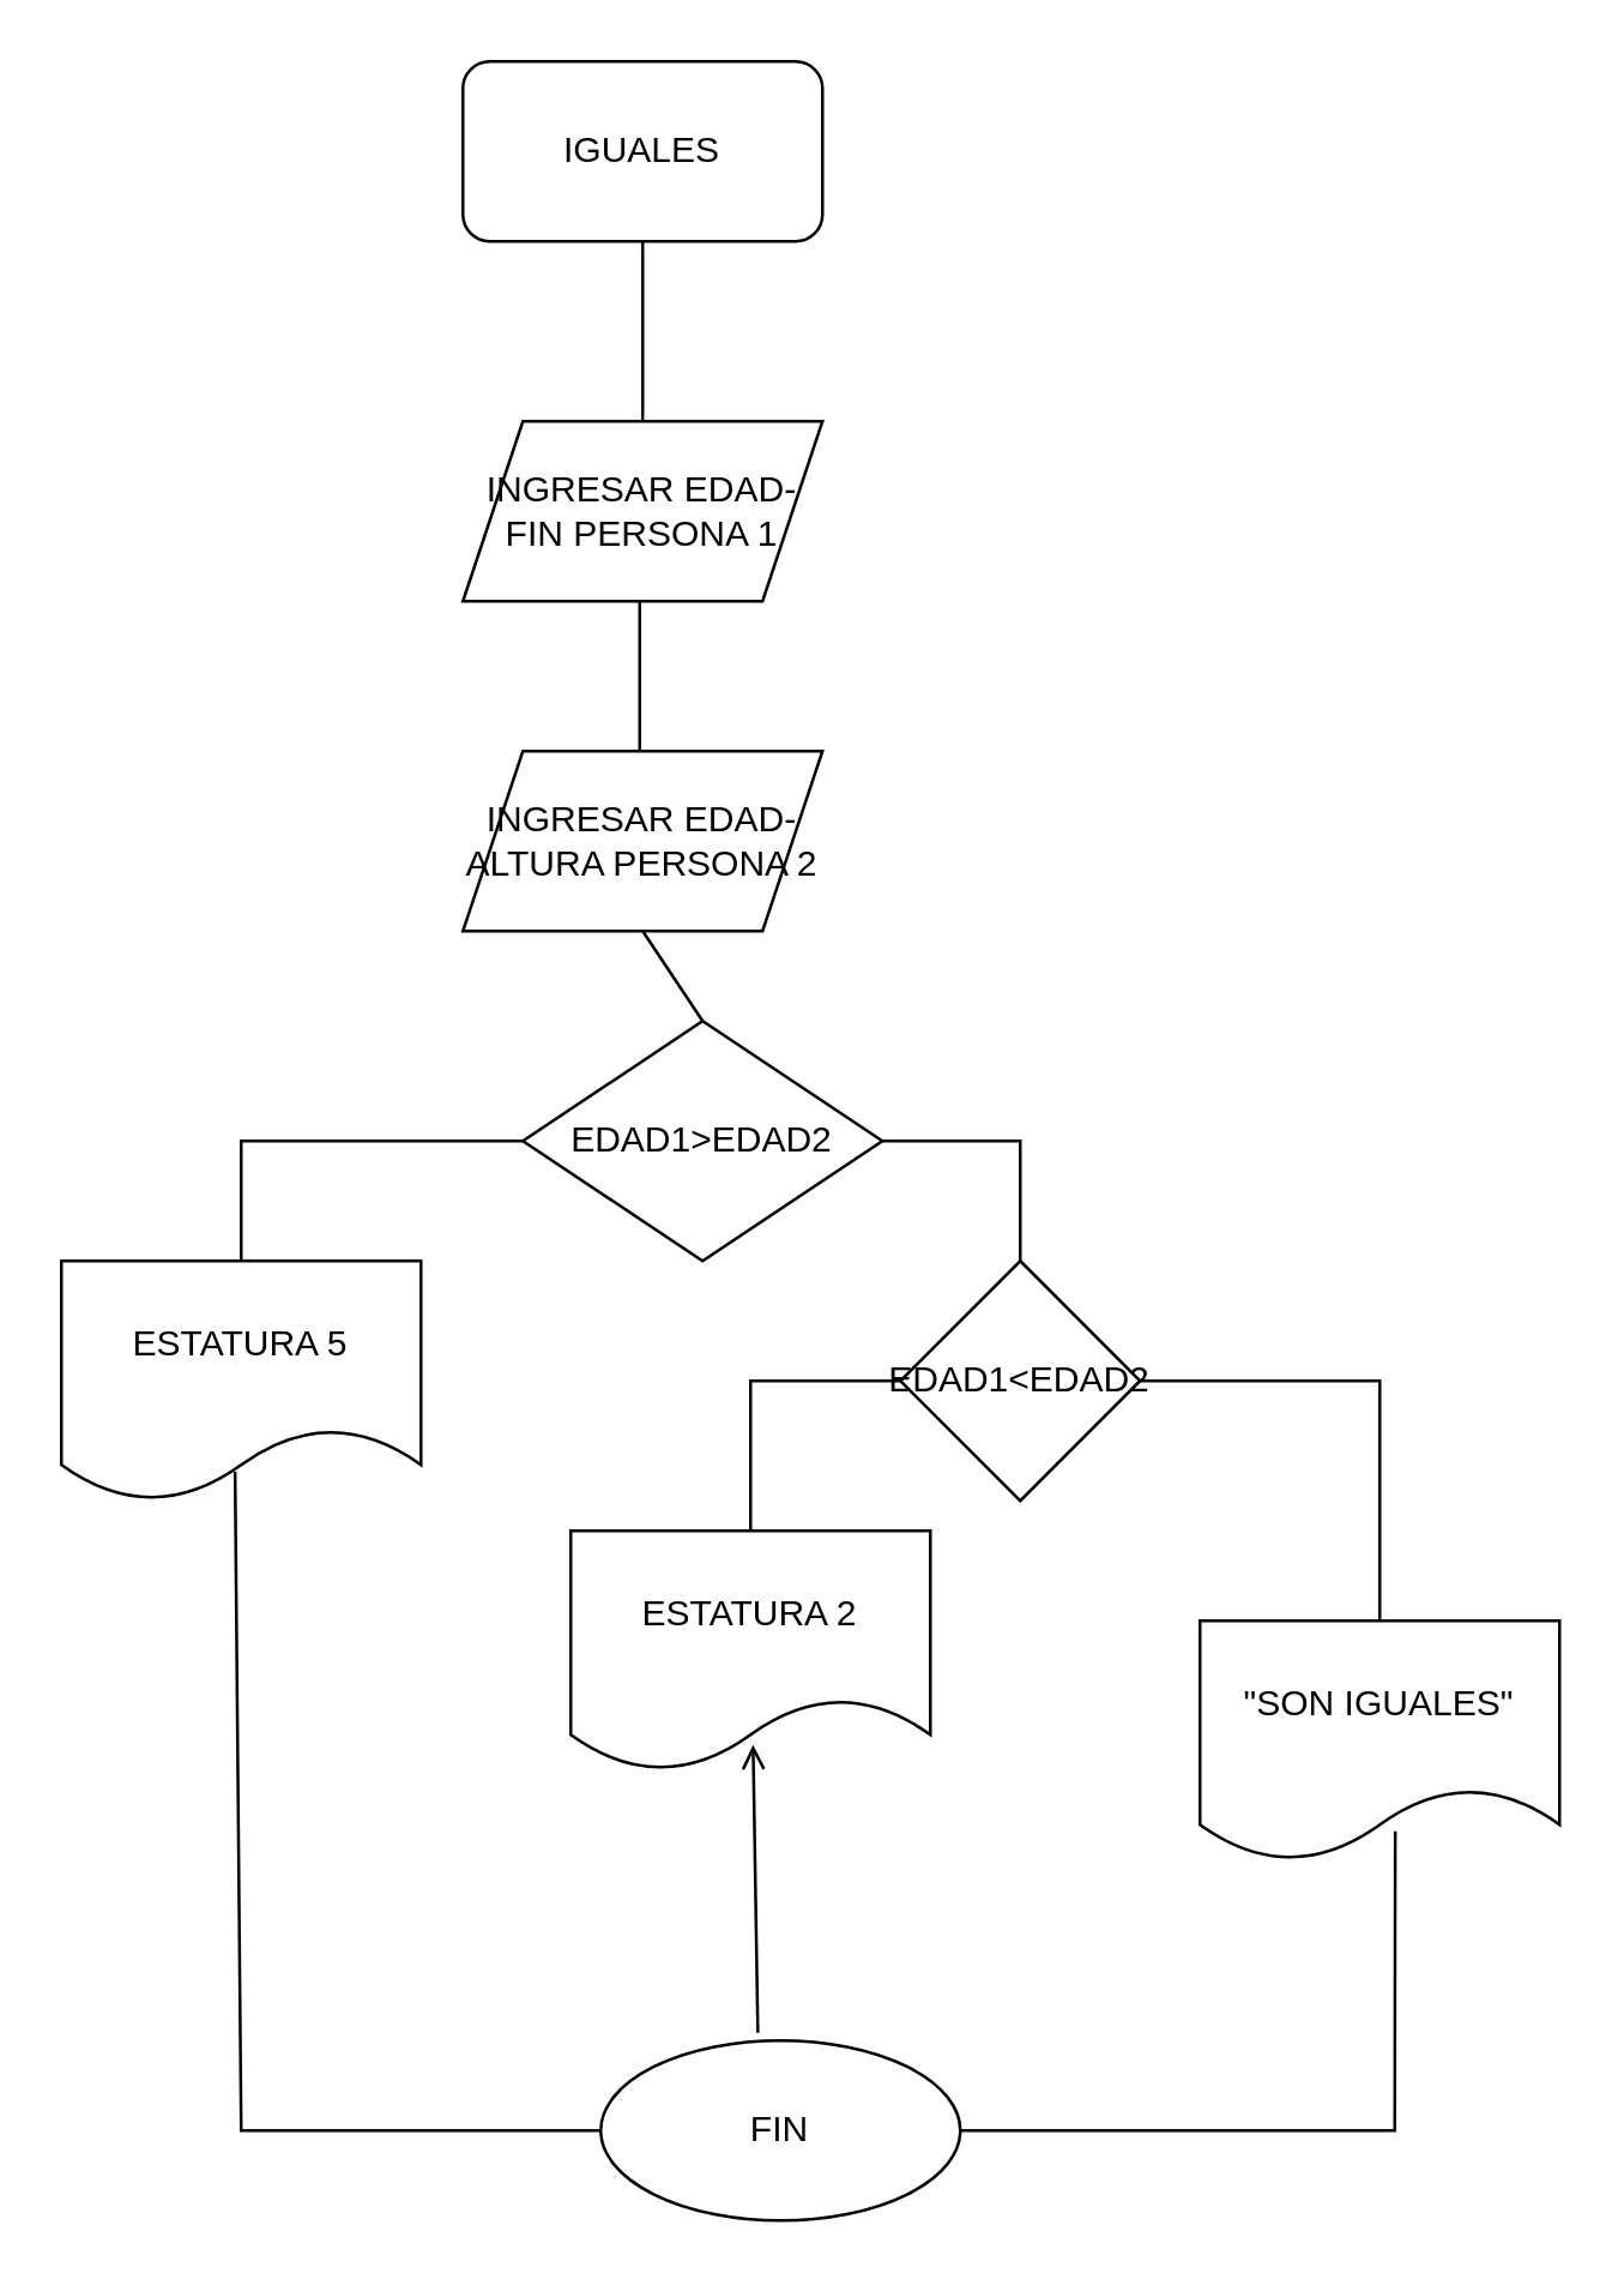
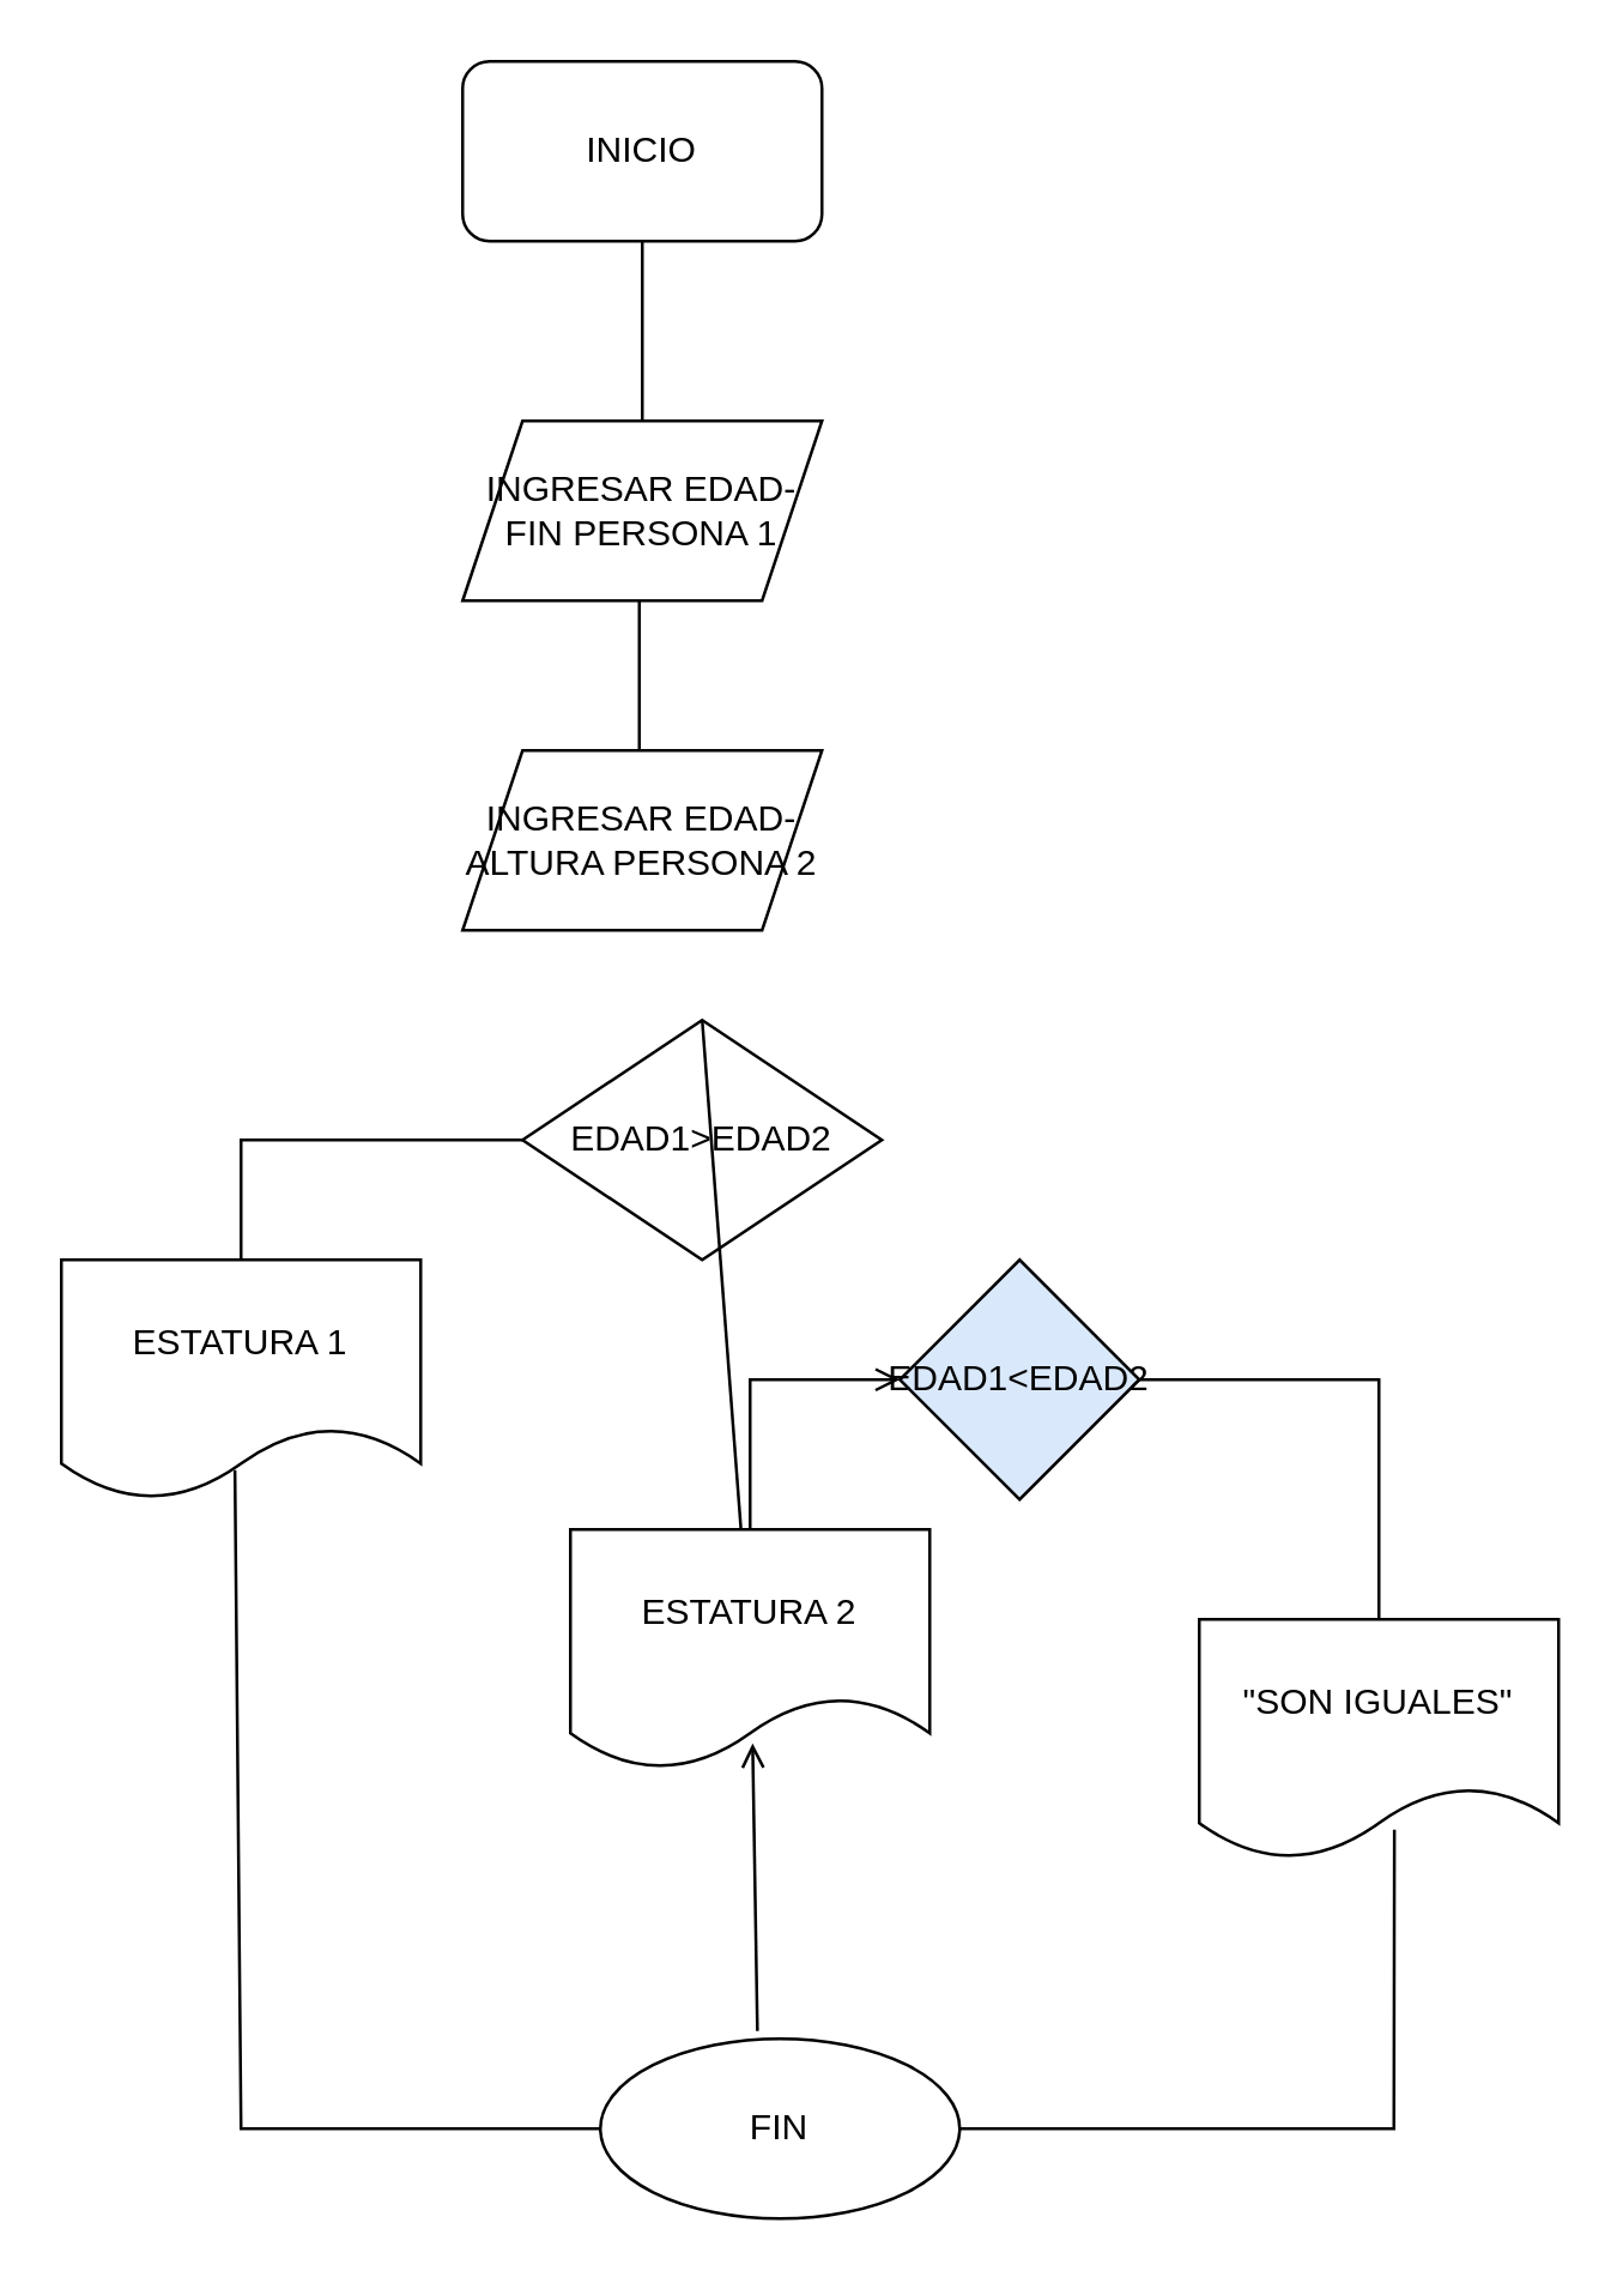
- <mxCell id="2" value="IGUALES" style="rounded=1;whiteSpace=wrap;html=1;" vertex="1" parent="1"><mxGeometry x="154" y="20" width="120" height="60" as="geometry" /></mxCell>
+ <mxCell id="2" value="INICIO" style="rounded=1;whiteSpace=wrap;html=1;" vertex="1" parent="1"><mxGeometry x="154" y="20" width="120" height="60" as="geometry" /></mxCell>
- <mxCell id="8" value="" style="endArrow=none;html=1;rounded=0;entryX=0.5;entryY=1;entryDx=0;entryDy=0;exitX=0.5;exitY=0;exitDx=0;exitDy=0;" edge="1" parent="1" source="7" target="6"><mxGeometry width="50" height="50" relative="1" as="geometry"><mxPoint x="60" y="390" as="sourcePoint" /><mxPoint x="110" y="340" as="targetPoint" /></mxGeometry></mxCell>
+ <mxCell id="8" value="" style="endArrow=none;html=1;rounded=0;exitX=0.5;exitY=0;exitDx=0;exitDy=0;" edge="1" parent="1" source="7" target="13"><mxGeometry width="50" height="50" relative="1" as="geometry"><mxPoint x="60" y="390" as="sourcePoint" /><mxPoint x="110" y="340" as="targetPoint" /></mxGeometry></mxCell>
- <mxCell id="12" value="" style="endArrow=none;html=1;rounded=0;exitX=1;exitY=0.5;exitDx=0;exitDy=0;entryX=0.5;entryY=0;entryDx=0;entryDy=0;" edge="1" parent="1" source="7" target="11"><mxGeometry width="50" height="50" relative="1" as="geometry"><mxPoint x="320" y="400" as="sourcePoint" /><mxPoint x="370" y="350" as="targetPoint" /><Array as="points"><mxPoint x="340" y="380" /></Array></mxGeometry></mxCell>
- <mxCell id="9" value="ESTATURA 5" style="shape=document;whiteSpace=wrap;html=1;boundedLbl=1;" vertex="1" parent="1"><mxGeometry x="20" y="420" width="120" height="80" as="geometry" /></mxCell>
+ <mxCell id="9" value="ESTATURA 1" style="shape=document;whiteSpace=wrap;html=1;boundedLbl=1;" vertex="1" parent="1"><mxGeometry x="20" y="420" width="120" height="80" as="geometry" /></mxCell>
- <mxCell id="14" value="" style="endArrow=none;html=1;rounded=0;entryX=0;entryY=0.5;entryDx=0;entryDy=0;exitX=0.5;exitY=0;exitDx=0;exitDy=0;" edge="1" parent="1" source="13" target="11"><mxGeometry width="50" height="50" relative="1" as="geometry"><mxPoint x="240" y="500" as="sourcePoint" /><mxPoint x="280" y="450" as="targetPoint" /><Array as="points"><mxPoint x="250" y="460" /></Array></mxGeometry></mxCell>
+ <mxCell id="14" value="" style="endArrow=open;html=1;rounded=0;entryX=0;entryY=0.5;entryDx=0;entryDy=0;exitX=0.5;exitY=0;exitDx=0;exitDy=0;" edge="1" parent="1" source="13" target="11"><mxGeometry width="50" height="50" relative="1" as="geometry"><mxPoint x="240" y="500" as="sourcePoint" /><mxPoint x="280" y="450" as="targetPoint" /><Array as="points"><mxPoint x="250" y="460" /></Array></mxGeometry></mxCell>
- <mxCell id="11" value="EDAD1&amp;lt;EDAD2" style="rhombus;whiteSpace=wrap;html=1;" vertex="1" parent="1"><mxGeometry x="300" y="420" width="80" height="80" as="geometry" /></mxCell>
+ <mxCell id="11" value="EDAD1&amp;lt;EDAD2" style="rhombus;whiteSpace=wrap;html=1;fillColor=#dae8fc;" vertex="1" parent="1"><mxGeometry x="300" y="420" width="80" height="80" as="geometry" /></mxCell>
